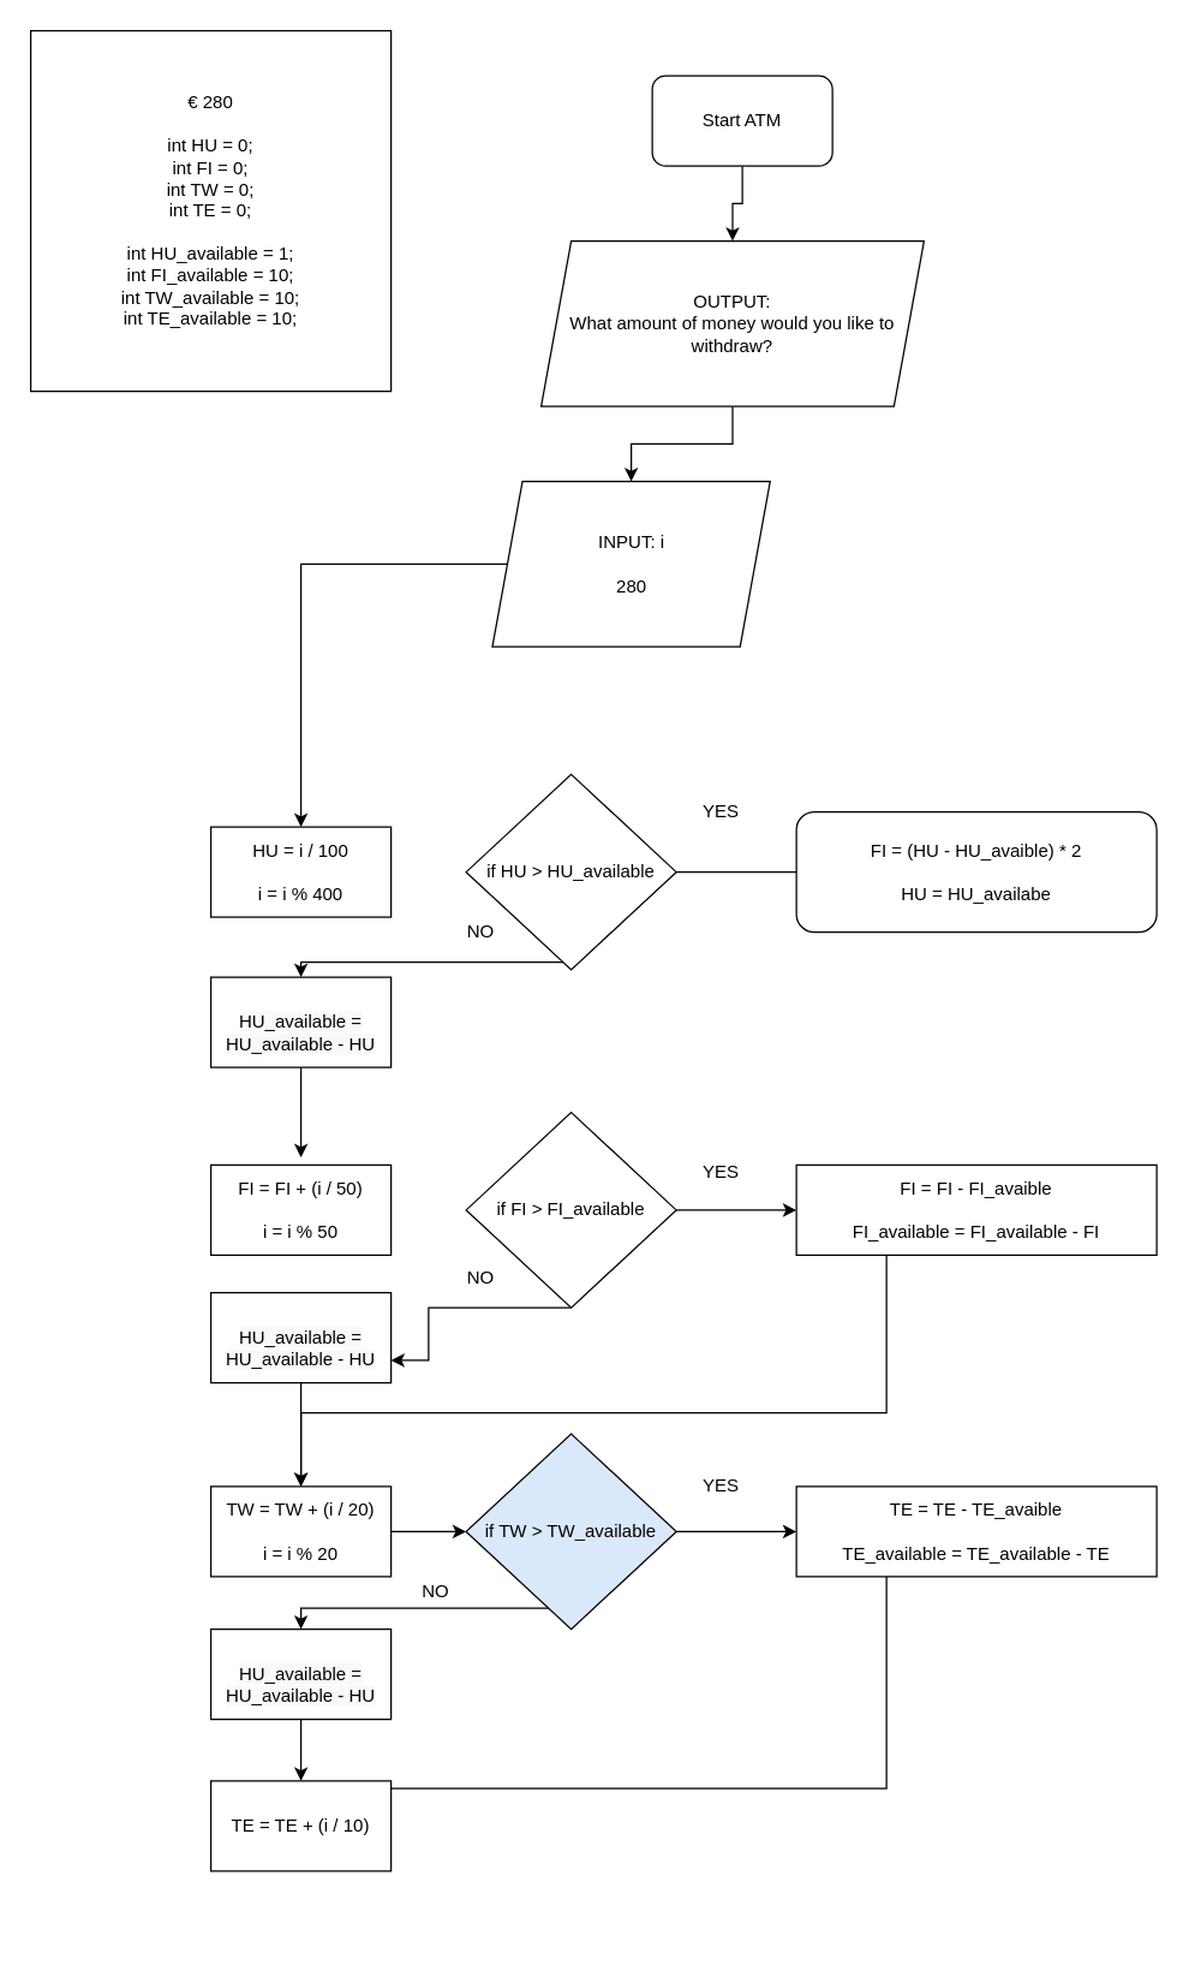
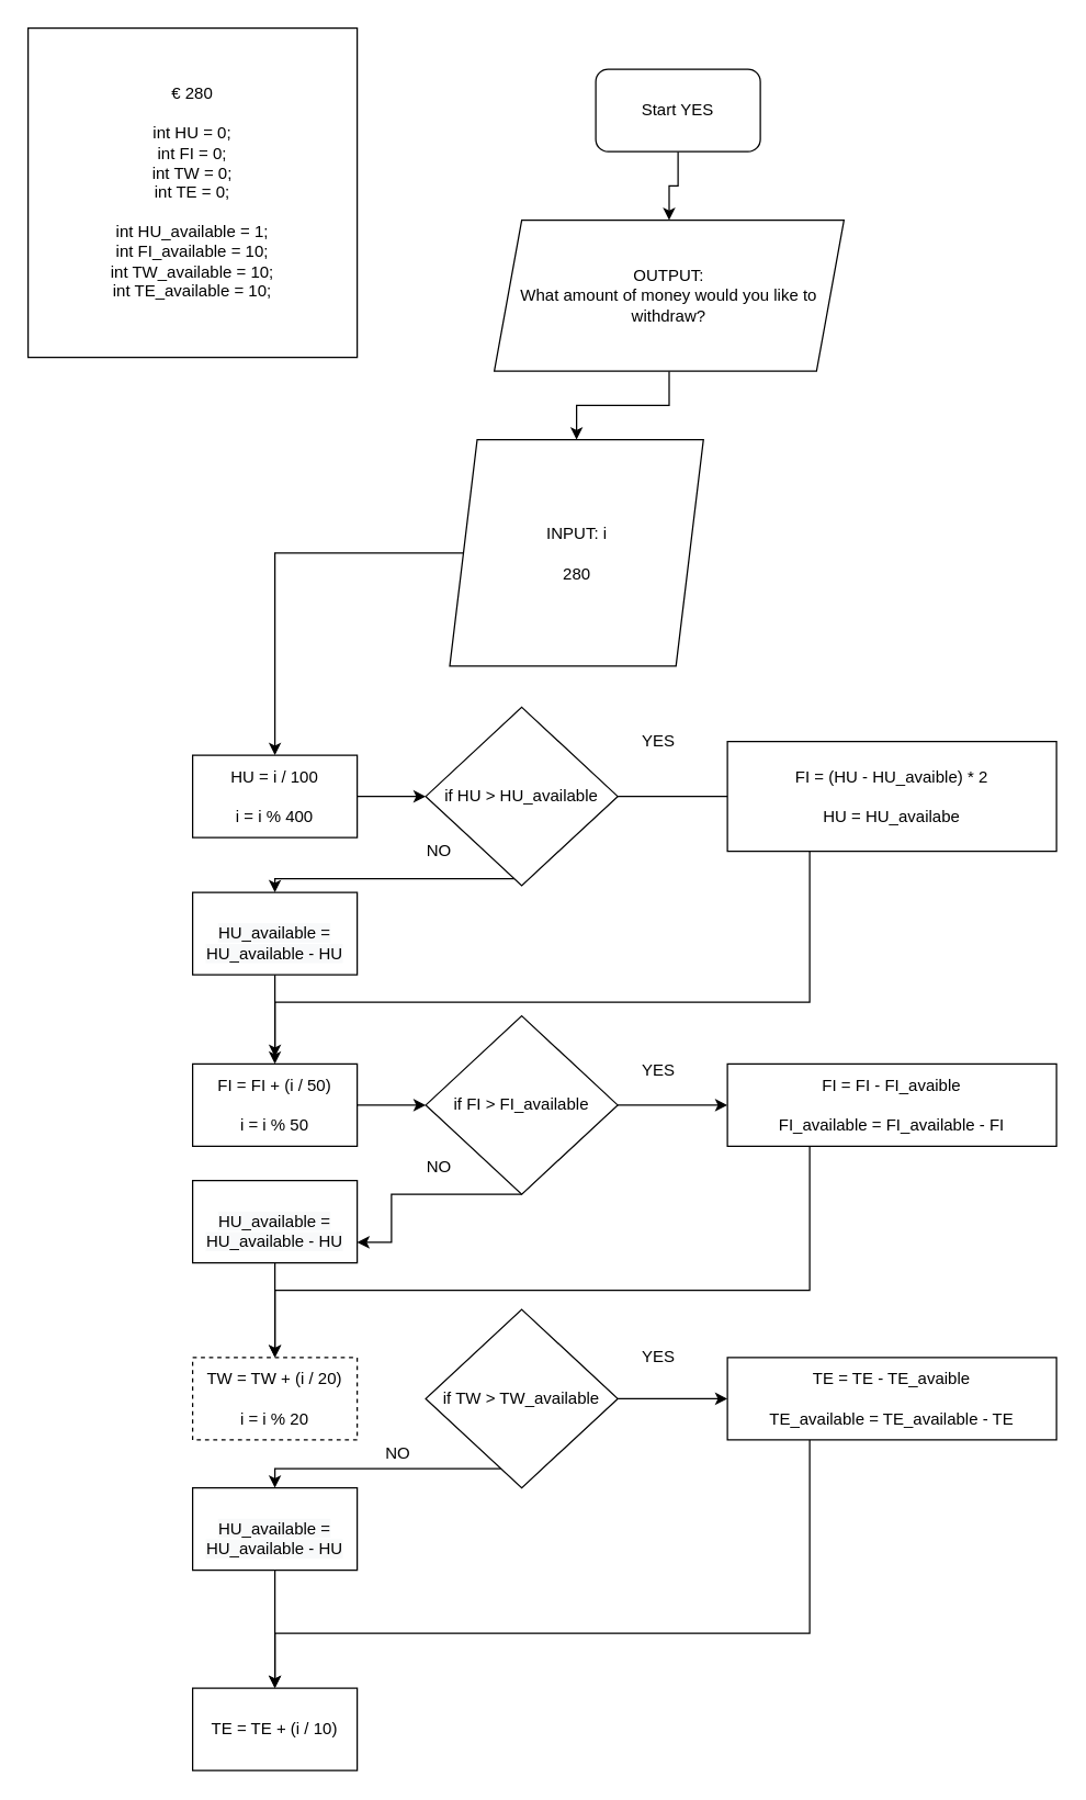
- <mxCell id="4" value="Start ATM" style="rounded=1;whiteSpace=wrap;html=1;" vertex="1" parent="1"><mxGeometry x="434" y="50" width="120" height="60" as="geometry" /></mxCell>
+ <mxCell id="4" value="Start YES" style="rounded=1;whiteSpace=wrap;html=1;" vertex="1" parent="1"><mxGeometry x="434" y="50" width="120" height="60" as="geometry" /></mxCell>
- <mxCell id="8" value="INPUT: i&lt;br&gt;&lt;br&gt;280" style="shape=parallelogram;perimeter=parallelogramPerimeter;whiteSpace=wrap;html=1;fixedSize=1;" vertex="1" parent="1"><mxGeometry x="327.5" y="320" width="185" height="110" as="geometry" /></mxCell>
+ <mxCell id="8" value="INPUT: i&lt;br&gt;&lt;br&gt;280" style="shape=parallelogram;perimeter=parallelogramPerimeter;whiteSpace=wrap;html=1;fixedSize=1;" vertex="1" parent="1"><mxGeometry x="327.5" y="320" width="185" height="165" as="geometry" /></mxCell>
+ <mxCell id="9" style="edgeStyle=orthogonalEdgeStyle;rounded=0;orthogonalLoop=1;jettySize=auto;html=1;entryX=0;entryY=0.5;entryDx=0;entryDy=0;" edge="1" parent="1" source="10" target="12"><mxGeometry relative="1" as="geometry" /></mxCell>
- <mxCell id="16" value="FI = (HU - HU_avaible) * 2&lt;br&gt;&lt;br&gt;HU = HU_availabe" style="whiteSpace=wrap;html=1;rounded=1;" vertex="1" parent="1"><mxGeometry x="530" y="540" width="240" height="80" as="geometry" /></mxCell>
+ <mxCell id="16" value="FI = (HU - HU_avaible) * 2&lt;br&gt;&lt;br&gt;HU = HU_availabe" style="rounded=0;whiteSpace=wrap;html=1;" vertex="1" parent="1"><mxGeometry x="530" y="540" width="240" height="80" as="geometry" /></mxCell>
+ <mxCell id="15" value="" style="edgeStyle=orthogonalEdgeStyle;rounded=0;orthogonalLoop=1;jettySize=auto;html=1;entryX=0.5;entryY=0;entryDx=0;entryDy=0;" edge="1" parent="1" source="16" target="18"><mxGeometry relative="1" as="geometry"><mxPoint x="200" y="720" as="targetPoint" /><Array as="points"><mxPoint x="590" y="730" /><mxPoint x="200" y="730" /></Array></mxGeometry></mxCell>
+ <mxCell id="17" style="edgeStyle=orthogonalEdgeStyle;rounded=0;orthogonalLoop=1;jettySize=auto;html=1;entryX=0;entryY=0.5;entryDx=0;entryDy=0;" edge="1" parent="1" source="18" target="21"><mxGeometry relative="1" as="geometry" /></mxCell>
- <mxCell id="26" value="TW = TW + (i / 20)&lt;br&gt;&lt;br&gt;i = i % 20" style="rounded=0;whiteSpace=wrap;html=1;" vertex="1" parent="1"><mxGeometry x="140" y="989" width="120" height="60" as="geometry" /></mxCell>
+ <mxCell id="26" value="TW = TW + (i / 20)&lt;br&gt;&lt;br&gt;i = i % 20" style="rounded=0;whiteSpace=wrap;html=1;dashed=1;" vertex="1" parent="1"><mxGeometry x="140" y="989" width="120" height="60" as="geometry" /></mxCell>
- <mxCell id="25" value="" style="edgeStyle=orthogonalEdgeStyle;rounded=0;orthogonalLoop=1;jettySize=auto;html=1;" edge="1" parent="1" source="26" target="29"><mxGeometry relative="1" as="geometry" /></mxCell>
- <mxCell id="29" value="if TW &amp;gt; TW_available" style="rhombus;whiteSpace=wrap;html=1;fillColor=#dae8fc;" vertex="1" parent="1"><mxGeometry x="310" y="954" width="140" height="130" as="geometry" /></mxCell>
+ <mxCell id="29" value="if TW &amp;gt; TW_available" style="rhombus;whiteSpace=wrap;html=1;" vertex="1" parent="1"><mxGeometry x="310" y="954" width="140" height="130" as="geometry" /></mxCell>
- <mxCell id="34" value="TE = TE + (i / 10)" style="rounded=0;whiteSpace=wrap;html=1;" vertex="1" parent="1"><mxGeometry x="140" y="1185" width="120" height="60" as="geometry" /></mxCell>
+ <mxCell id="34" value="TE = TE + (i / 10)" style="rounded=0;whiteSpace=wrap;html=1;" vertex="1" parent="1"><mxGeometry x="140" y="1230" width="120" height="60" as="geometry" /></mxCell>
